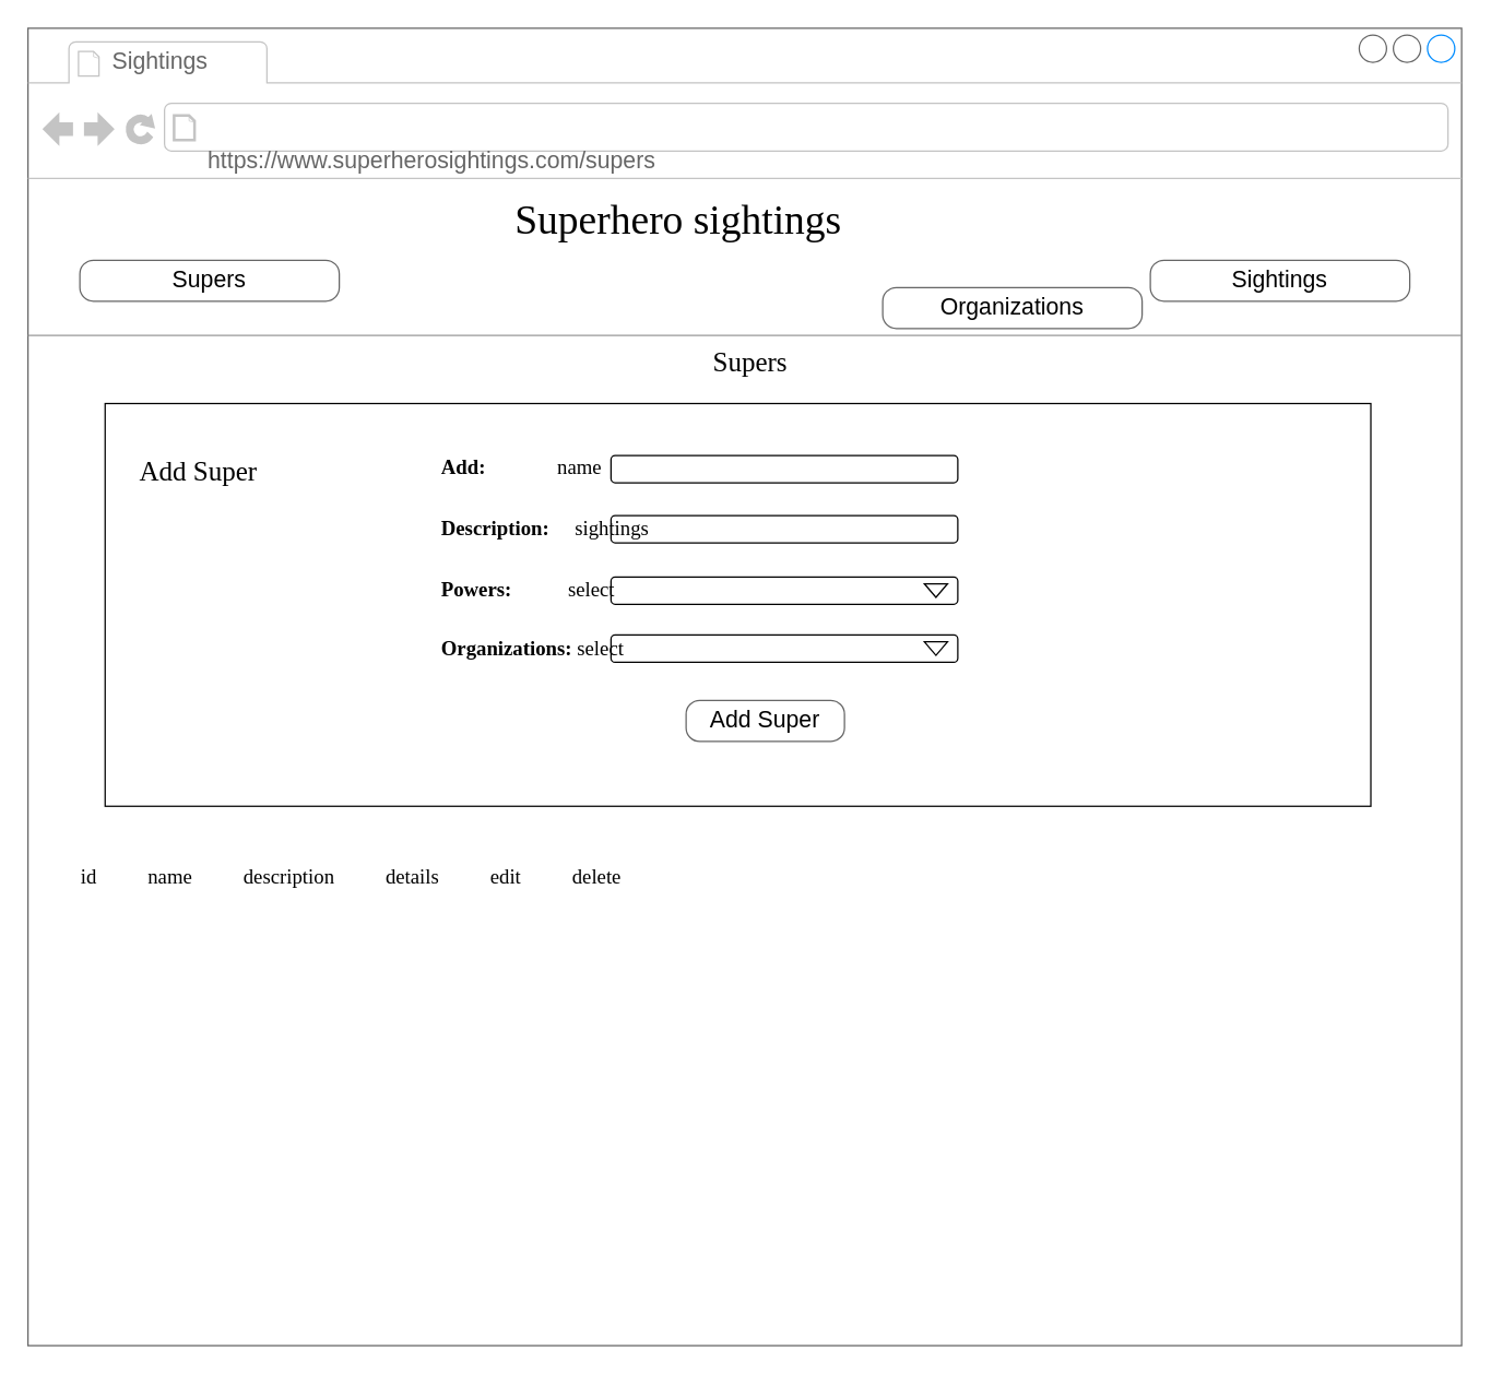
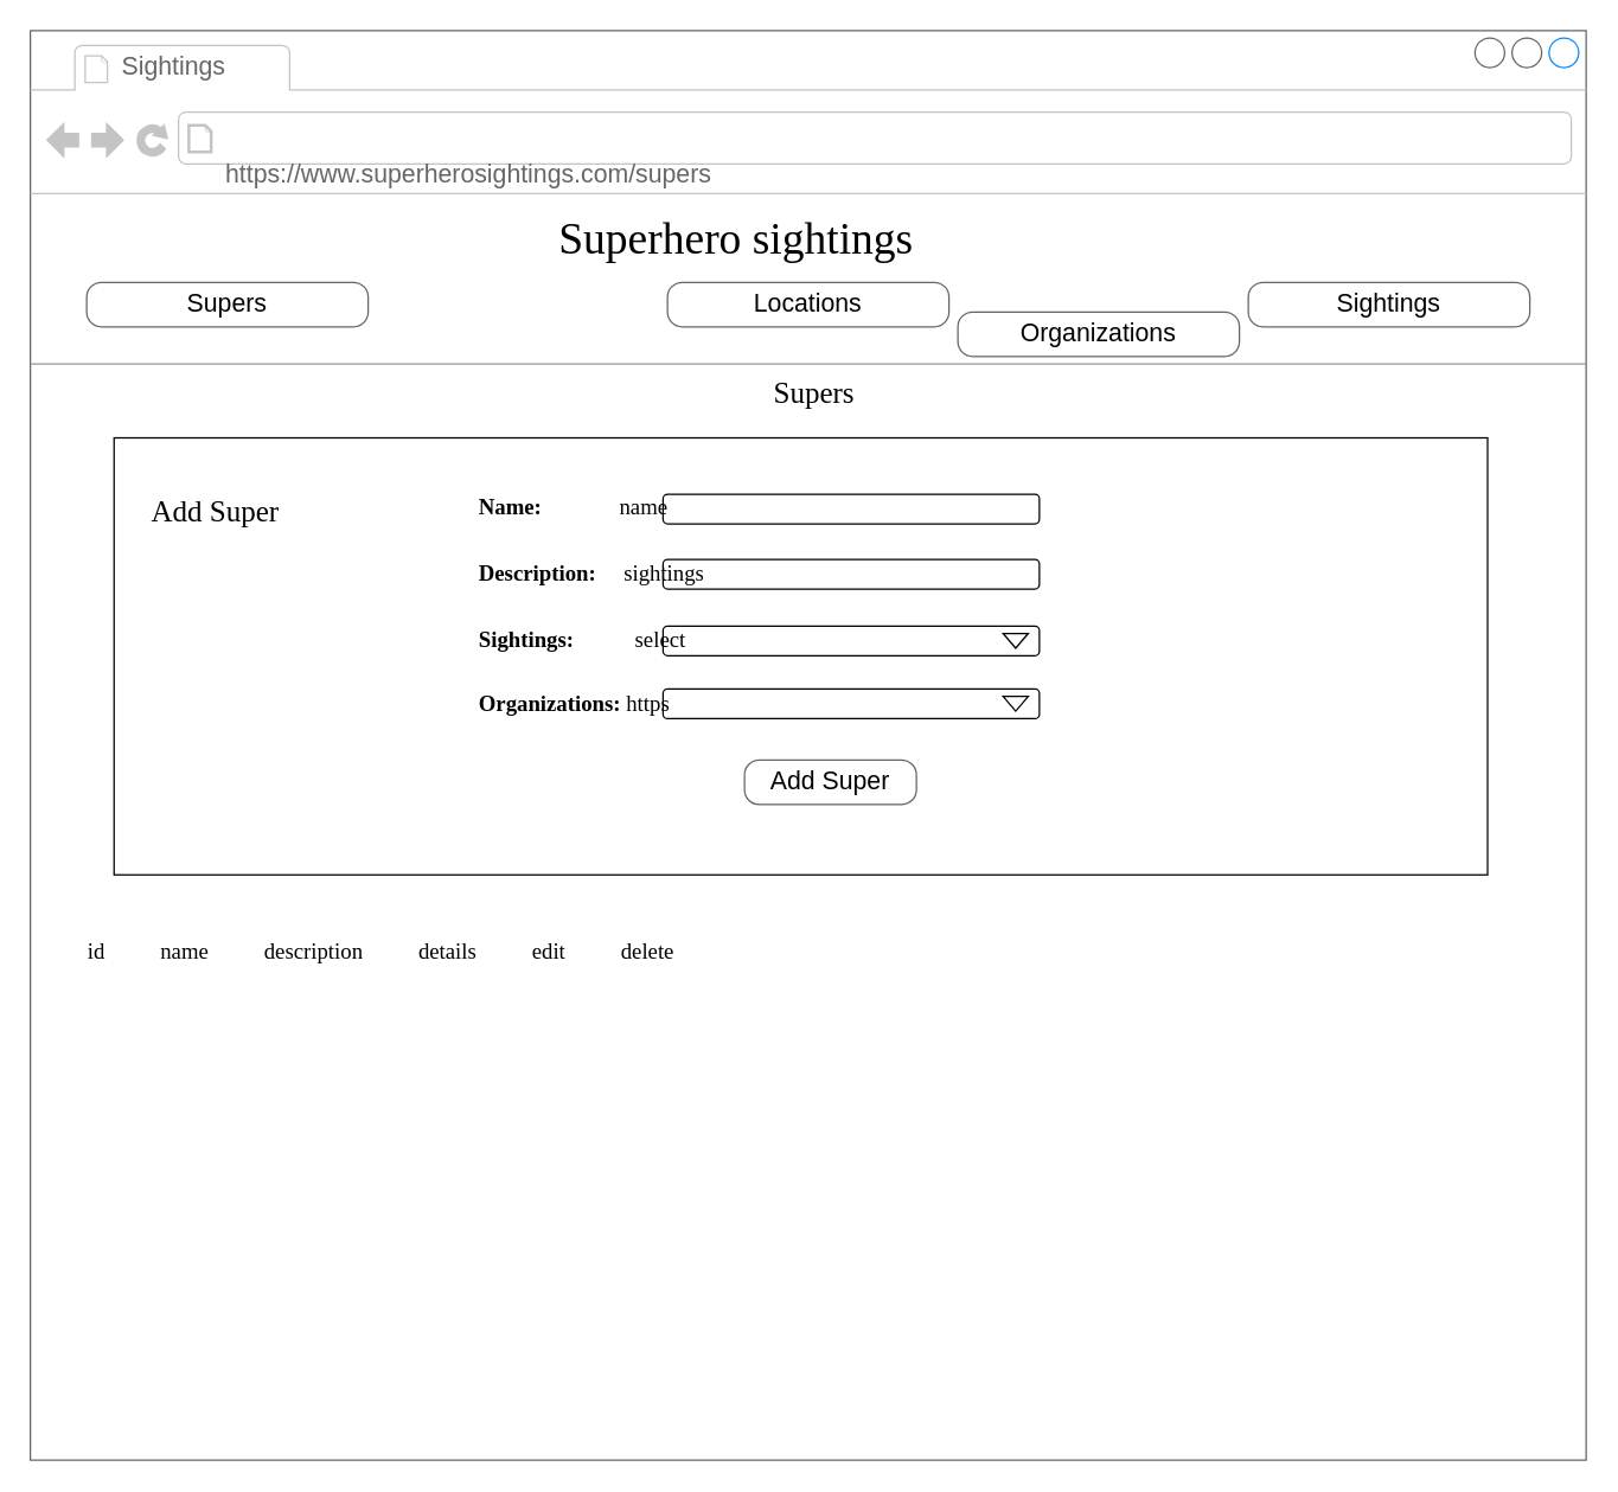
+ <mxCell id="8" value="Locations" style="strokeWidth=1;shadow=0;dashed=0;align=center;html=1;shape=mxgraph.mockup.buttons.button;strokeColor=#666666;mainText=;buttonStyle=round;fontSize=17;fontStyle=0;fillColor=none;whiteSpace=wrap;rounded=0;labelBackgroundColor=none;" parent="2" vertex="1"><mxGeometry x="430" y="170" width="190" height="30" as="geometry" /></mxCell>
- <mxCell id="13" value="&lt;b&gt;Add:&amp;nbsp; &amp;nbsp; &amp;nbsp; &amp;nbsp; &amp;nbsp; &amp;nbsp; &amp;nbsp;&amp;nbsp;&lt;/b&gt;name" style="text;html=1;points=[];align=left;verticalAlign=top;spacingTop=-4;fontSize=15;fontFamily=Verdana" parent="2" vertex="1"><mxGeometry x="301" y="310" width="170" height="30" as="geometry" /></mxCell>
+ <mxCell id="13" value="&lt;b&gt;Name:&amp;nbsp; &amp;nbsp; &amp;nbsp; &amp;nbsp; &amp;nbsp; &amp;nbsp; &amp;nbsp;&amp;nbsp;&lt;/b&gt;name" style="text;html=1;points=[];align=left;verticalAlign=top;spacingTop=-4;fontSize=15;fontFamily=Verdana" parent="2" vertex="1"><mxGeometry x="301" y="310" width="170" height="30" as="geometry" /></mxCell>
- <mxCell id="19" value="&lt;b&gt;Powers:&amp;nbsp; &amp;nbsp; &amp;nbsp; &amp;nbsp; &amp;nbsp; &amp;nbsp;&lt;/b&gt;select" style="text;html=1;points=[];align=left;verticalAlign=top;spacingTop=-4;fontSize=15;fontFamily=Verdana" vertex="1" parent="2"><mxGeometry x="301" y="400" width="170" height="30" as="geometry" /></mxCell>
+ <mxCell id="19" value="&lt;b&gt;Sightings:&amp;nbsp; &amp;nbsp; &amp;nbsp; &amp;nbsp; &amp;nbsp; &amp;nbsp;&lt;/b&gt;select" style="text;html=1;points=[];align=left;verticalAlign=top;spacingTop=-4;fontSize=15;fontFamily=Verdana" vertex="1" parent="2"><mxGeometry x="301" y="400" width="170" height="30" as="geometry" /></mxCell>
- <mxCell id="21" value="&lt;b&gt;Organizations:&amp;nbsp;&lt;/b&gt;select" style="text;html=1;points=[];align=left;verticalAlign=top;spacingTop=-4;fontSize=15;fontFamily=Verdana" vertex="1" parent="2"><mxGeometry x="301" y="442.5" width="170" height="30" as="geometry" /></mxCell>
+ <mxCell id="21" value="&lt;b&gt;Organizations:&amp;nbsp;&lt;/b&gt;https" style="text;html=1;points=[];align=left;verticalAlign=top;spacingTop=-4;fontSize=15;fontFamily=Verdana" vertex="1" parent="2"><mxGeometry x="301" y="442.5" width="170" height="30" as="geometry" /></mxCell>
